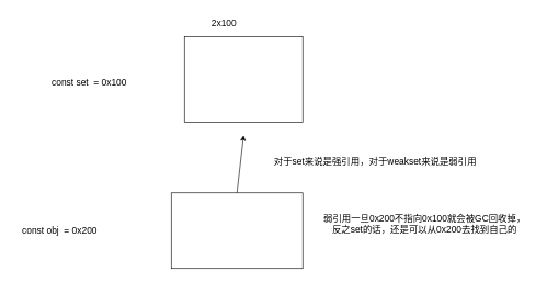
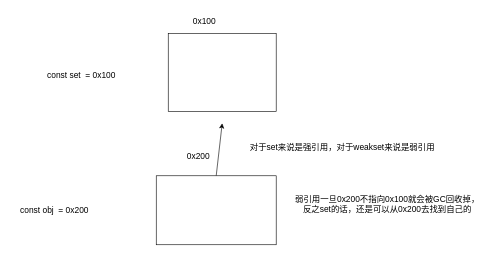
- <mxCell id="4" value="2x100" style="text;html=1;align=center;verticalAlign=middle;resizable=0;points=[];autosize=1;strokeColor=none;fillColor=none;fontSize=14;" vertex="1" parent="1"><mxGeometry x="310" y="20" width="60" height="30" as="geometry" /></mxCell>
+ <mxCell id="4" value="0x100" style="text;html=1;align=center;verticalAlign=middle;resizable=0;points=[];autosize=1;strokeColor=none;fillColor=none;fontSize=14;" vertex="1" parent="1"><mxGeometry x="310" y="20" width="60" height="30" as="geometry" /></mxCell>
+ <mxCell id="8" value="0x200" style="text;html=1;align=center;verticalAlign=middle;resizable=0;points=[];autosize=1;strokeColor=none;fillColor=none;fontSize=14;" vertex="1" parent="1"><mxGeometry x="300" y="245" width="60" height="30" as="geometry" /></mxCell>
